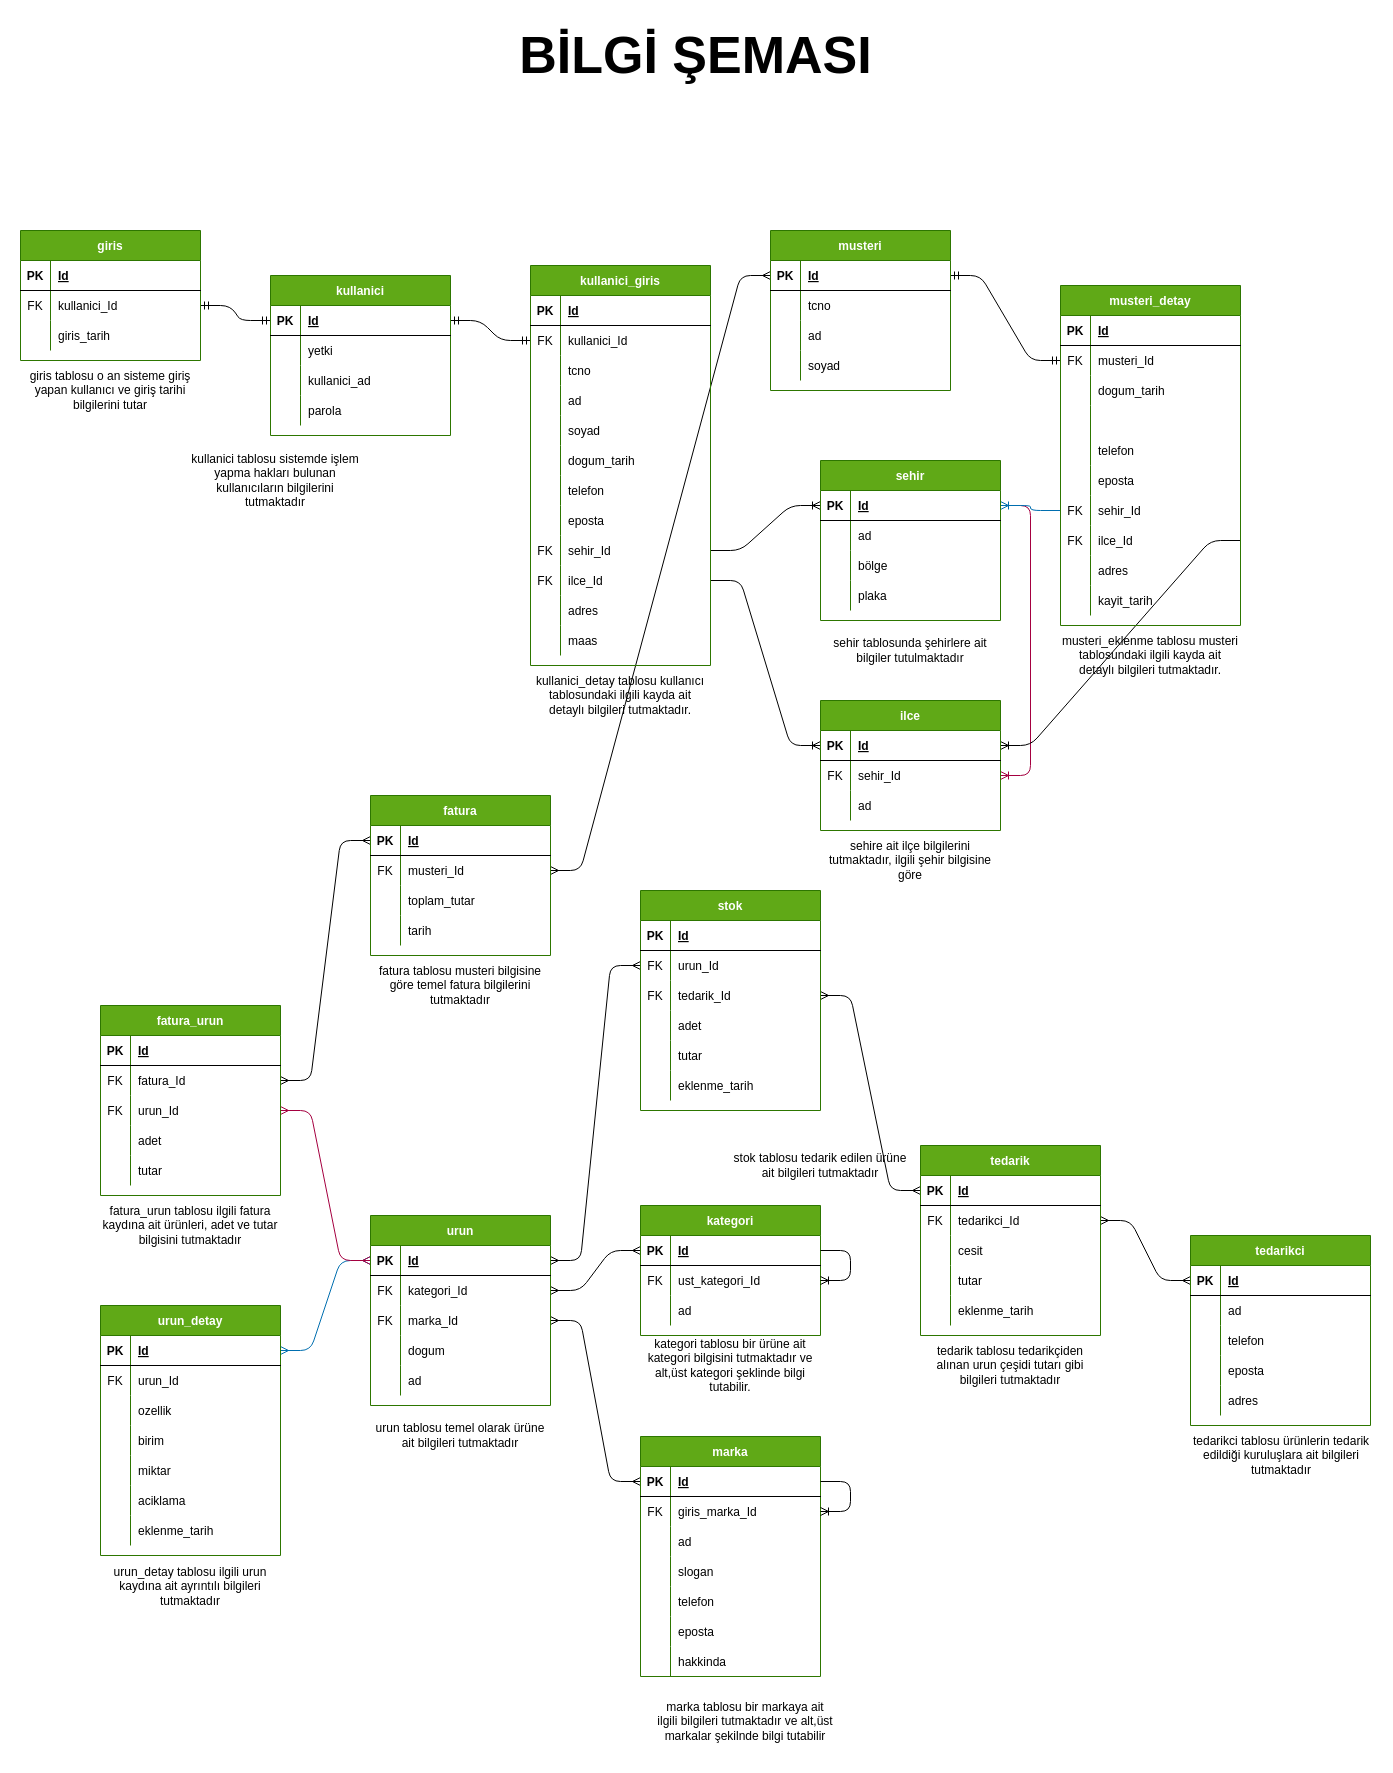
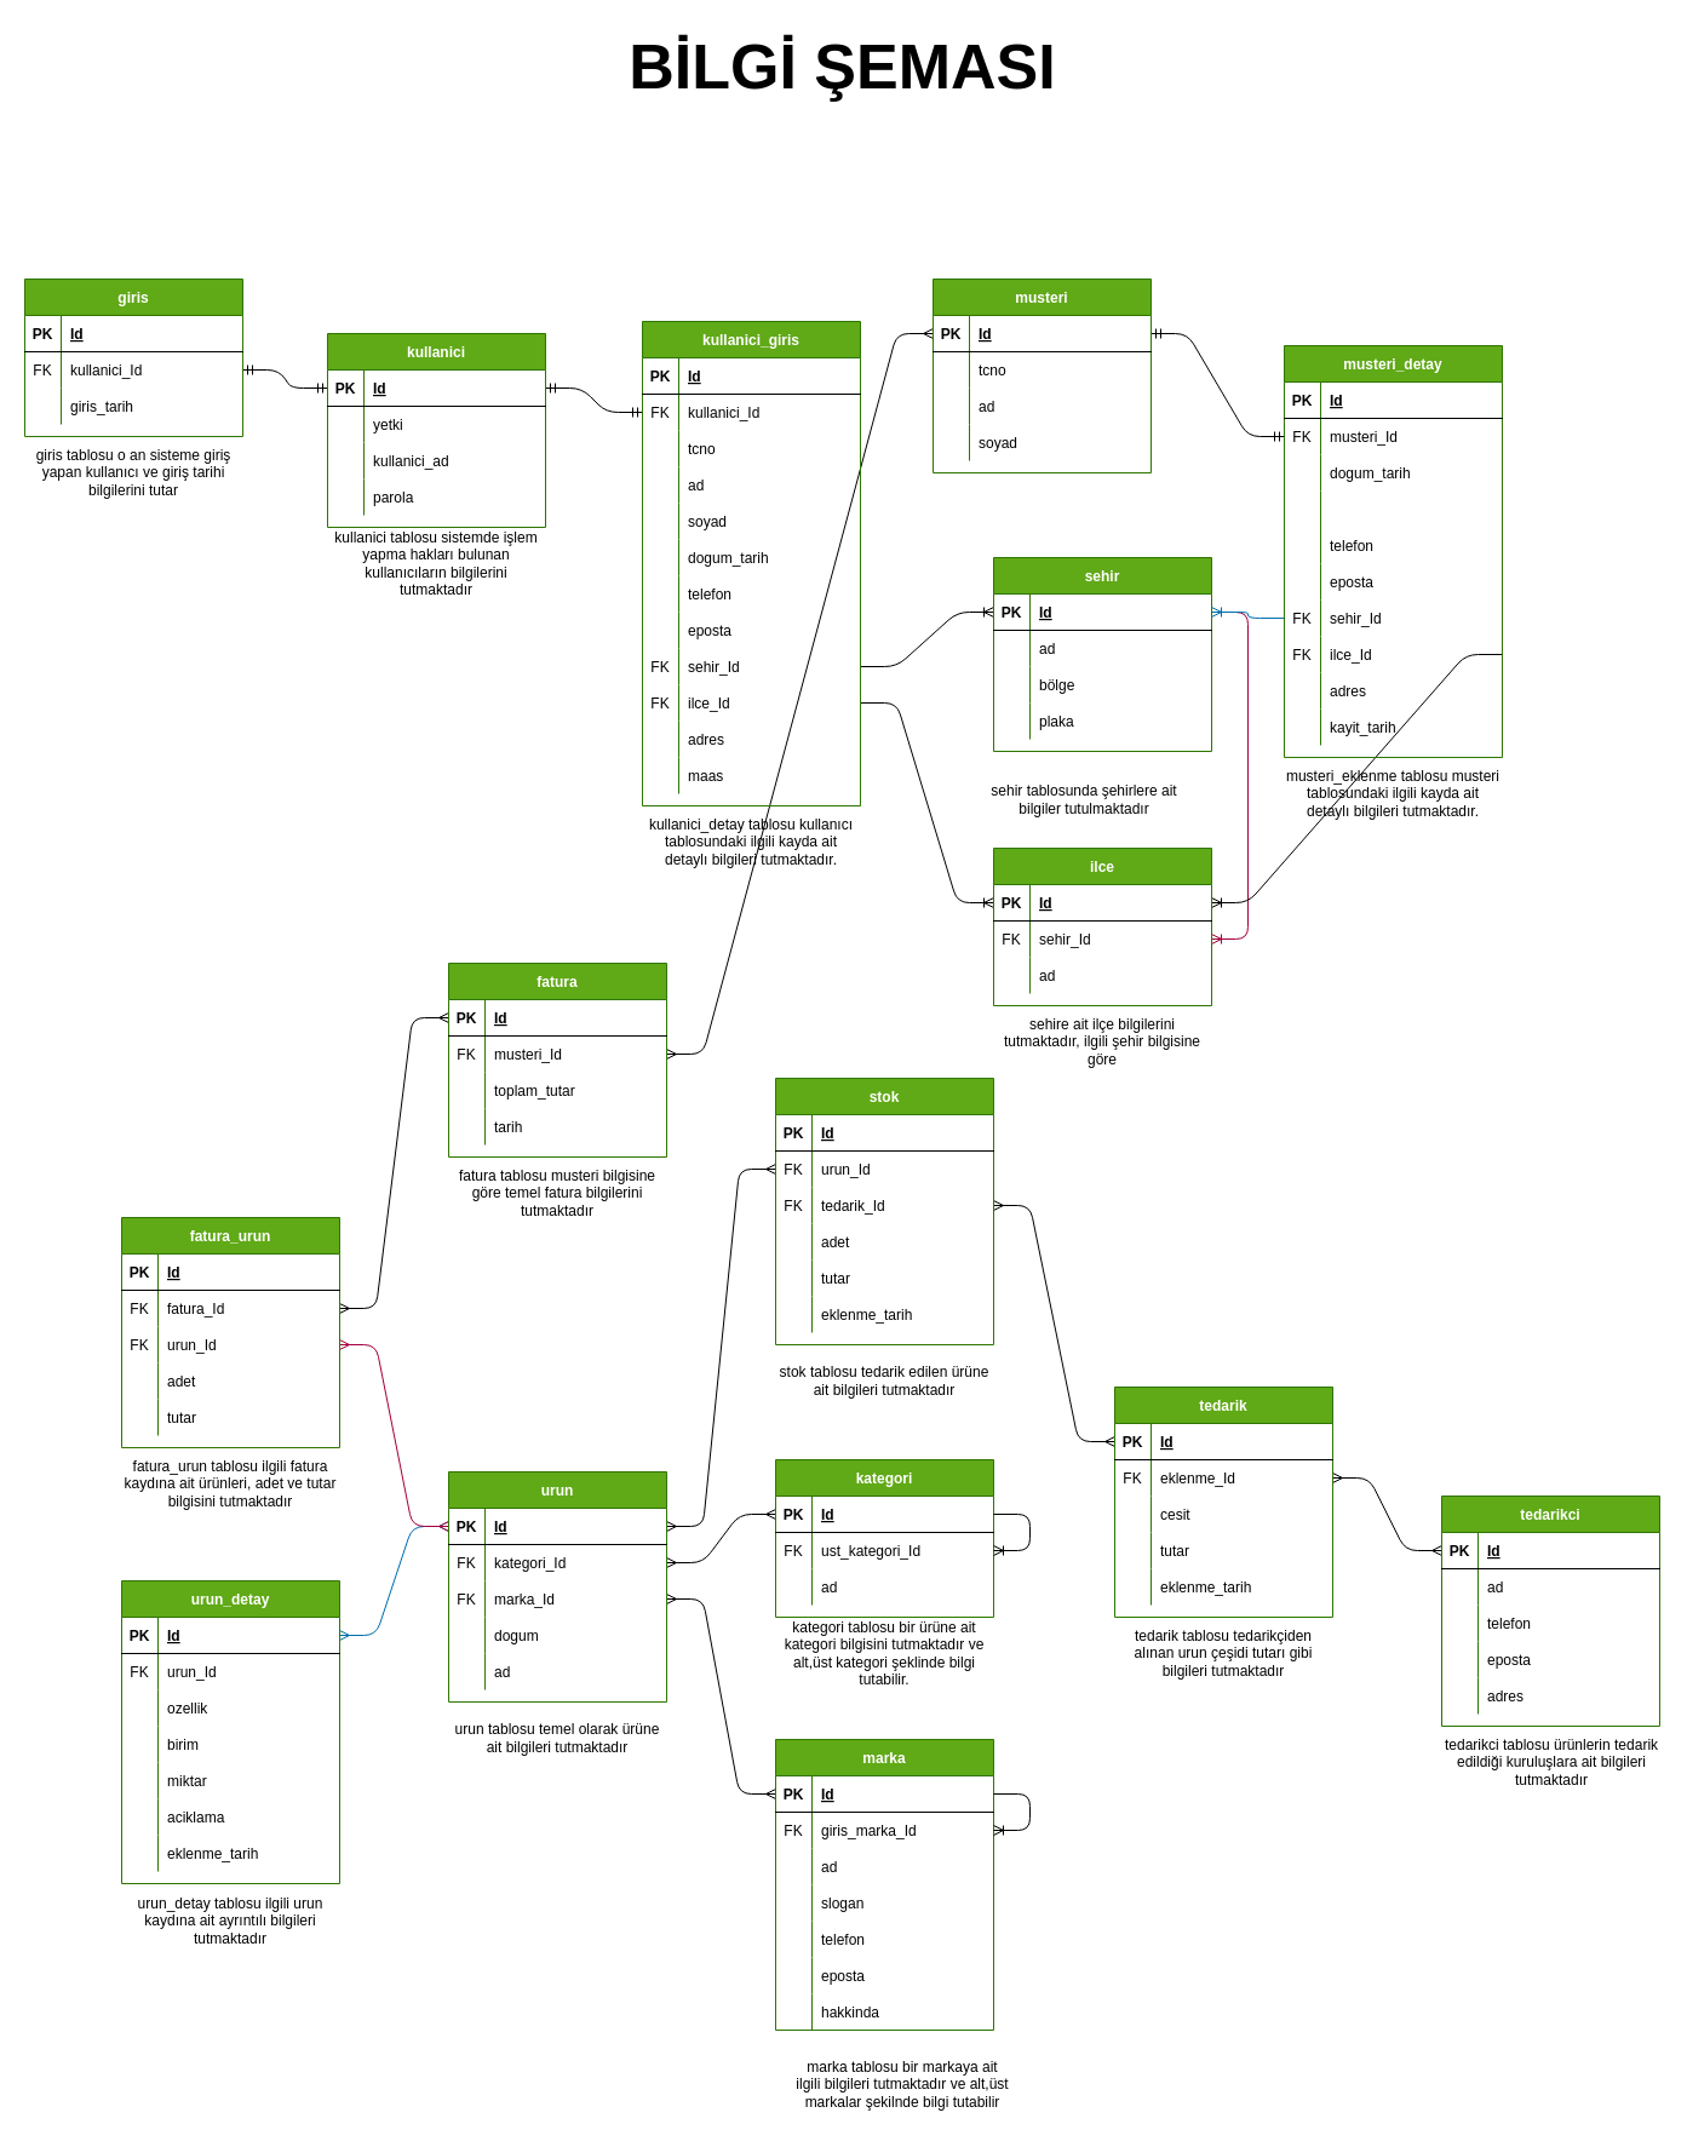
- <mxCell id="233" value="kullanici tablosu sistemde işlem yapma hakları bulunan kullanıcıların bilgilerini tutmaktadır" style="text;html=1;strokeColor=none;fillColor=none;align=center;verticalAlign=middle;whiteSpace=wrap;rounded=0;" vertex="1" parent="1"><mxGeometry x="185" y="450" width="180" height="60" as="geometry" /></mxCell>
+ <mxCell id="233" value="kullanici tablosu sistemde işlem yapma hakları bulunan kullanıcıların bilgilerini tutmaktadır" style="text;html=1;strokeColor=none;fillColor=none;align=center;verticalAlign=middle;whiteSpace=wrap;rounded=0;" vertex="1" parent="1"><mxGeometry x="270" y="435" width="180" height="60" as="geometry" /></mxCell>
- <mxCell id="249" value="sehir tablosunda şehirlere ait bilgiler tutulmaktadır" style="text;html=1;strokeColor=none;fillColor=none;align=center;verticalAlign=middle;whiteSpace=wrap;rounded=0;" vertex="1" parent="1"><mxGeometry x="820" y="620" width="180" height="60" as="geometry" /></mxCell>
+ <mxCell id="249" value="sehir tablosunda şehirlere ait bilgiler tutulmaktadır" style="text;html=1;strokeColor=none;fillColor=none;align=center;verticalAlign=middle;whiteSpace=wrap;rounded=0;" vertex="1" parent="1"><mxGeometry x="805" y="630" width="180" height="60" as="geometry" /></mxCell>
- <mxCell id="286" value="stok tablosu tedarik edilen ürüne ait bilgileri tutmaktadır" style="text;html=1;strokeColor=none;fillColor=none;align=center;verticalAlign=middle;whiteSpace=wrap;rounded=0;" vertex="1" parent="1"><mxGeometry x="730" y="1135" width="180" height="60" as="geometry" /></mxCell>
+ <mxCell id="286" value="stok tablosu tedarik edilen ürüne ait bilgileri tutmaktadır" style="text;html=1;strokeColor=none;fillColor=none;align=center;verticalAlign=middle;whiteSpace=wrap;rounded=0;" vertex="1" parent="1"><mxGeometry x="640" y="1110" width="180" height="60" as="geometry" /></mxCell>
- <mxCell id="166" value="tedarikci_Id" style="shape=partialRectangle;connectable=0;fillColor=none;top=0;left=0;bottom=0;right=0;align=left;spacingLeft=6;overflow=hidden;" parent="164" vertex="1"><mxGeometry x="30" width="150" height="30" as="geometry" /></mxCell>
+ <mxCell id="166" value="eklenme_Id" style="shape=partialRectangle;connectable=0;fillColor=none;top=0;left=0;bottom=0;right=0;align=left;spacingLeft=6;overflow=hidden;" parent="164" vertex="1"><mxGeometry x="30" width="150" height="30" as="geometry" /></mxCell>
